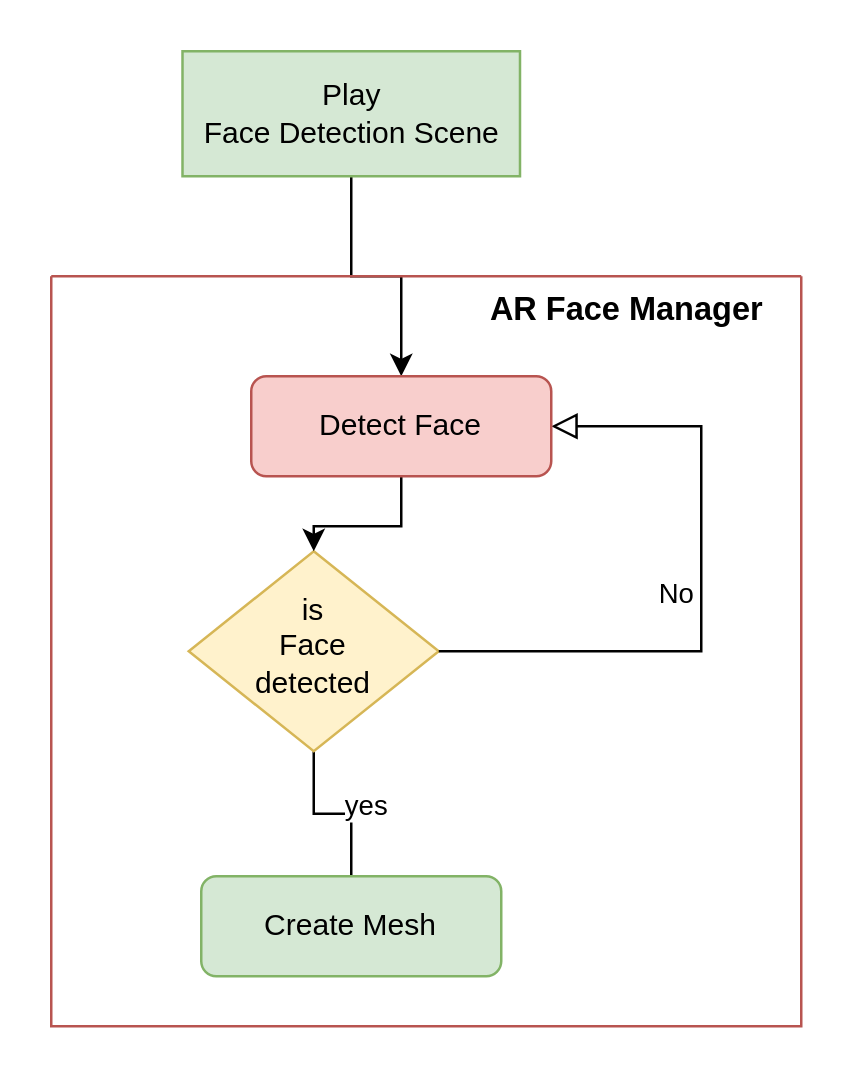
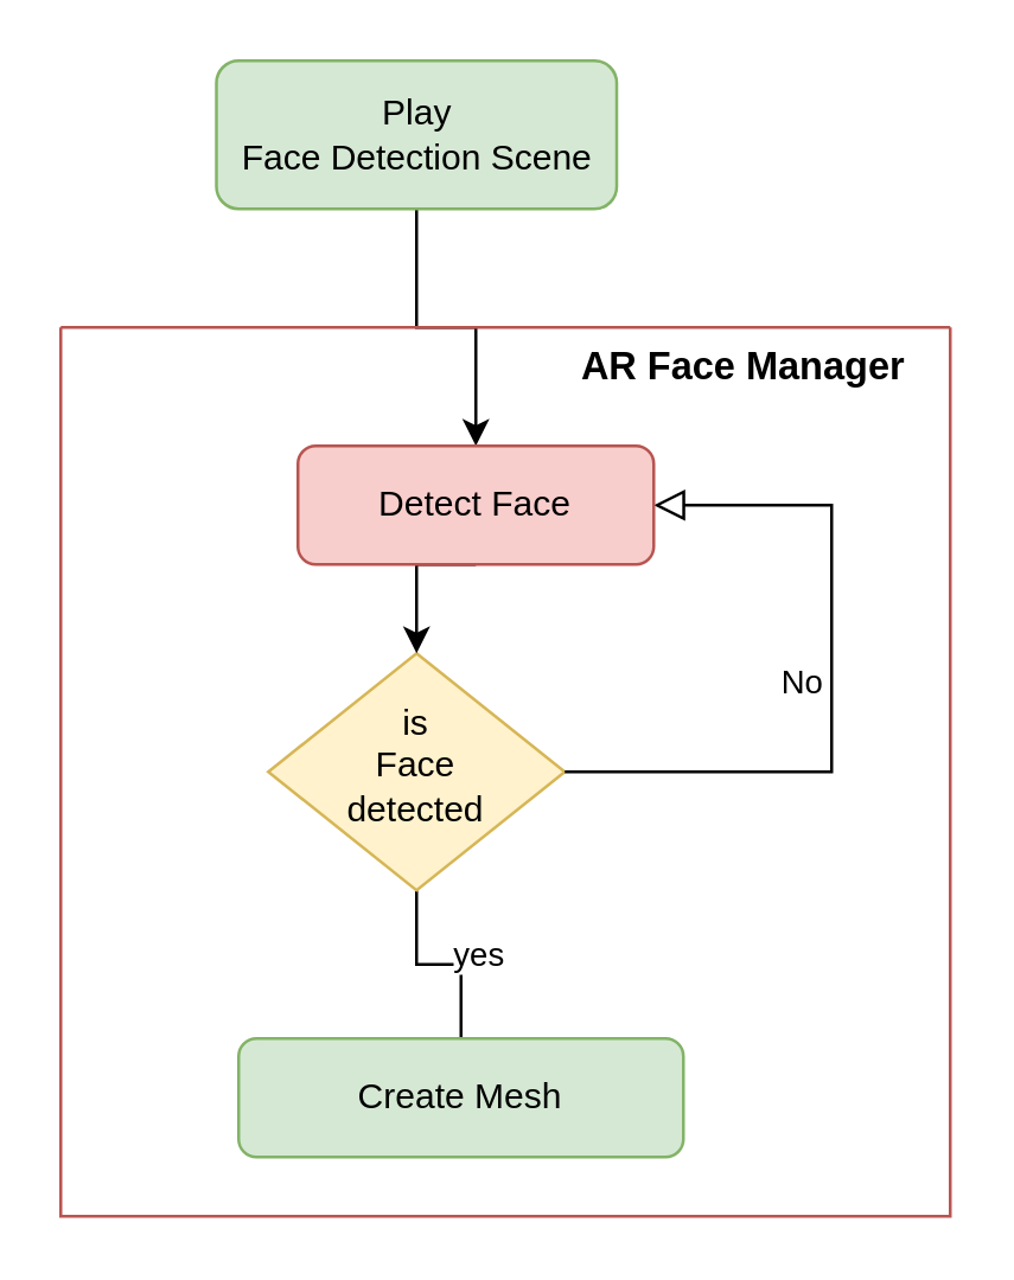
- <mxCell id="3" value="Play &lt;br&gt;Face Detection Scene" style="whiteSpace=wrap;html=1;fontSize=12;glass=0;strokeWidth=1;shadow=0;fillColor=#d5e8d4;strokeColor=#82b366;rounded=0;" parent="1" vertex="1"><mxGeometry x="72.5" y="20" width="135" height="50" as="geometry" /></mxCell>
+ <mxCell id="3" value="Play &lt;br&gt;Face Detection Scene" style="rounded=1;whiteSpace=wrap;html=1;fontSize=12;glass=0;strokeWidth=1;shadow=0;fillColor=#d5e8d4;strokeColor=#82b366;" parent="1" vertex="1"><mxGeometry x="72.5" y="20" width="135" height="50" as="geometry" /></mxCell>
- <mxCell id="8" value="is&lt;br&gt;Face&lt;br&gt;detected" style="rhombus;whiteSpace=wrap;html=1;shadow=0;fontFamily=Helvetica;fontSize=12;align=center;strokeWidth=1;spacing=6;spacingTop=-4;fillColor=#fff2cc;strokeColor=#d6b656;" parent="4" vertex="1"><mxGeometry x="55" y="110" width="100" height="80" as="geometry" /></mxCell>
+ <mxCell id="8" value="is&lt;br&gt;Face&lt;br&gt;detected" style="rhombus;whiteSpace=wrap;html=1;shadow=0;fontFamily=Helvetica;fontSize=12;align=center;strokeWidth=1;spacing=6;spacingTop=-4;fillColor=#fff2cc;strokeColor=#d6b656;" parent="4" vertex="1"><mxGeometry x="70" y="110" width="100" height="80" as="geometry" /></mxCell>
- <mxCell id="10" value="Create Mesh" style="rounded=1;whiteSpace=wrap;html=1;fontSize=12;glass=0;strokeWidth=1;shadow=0;fillColor=#d5e8d4;strokeColor=#82b366;" vertex="1" parent="4"><mxGeometry x="60" y="240" width="120" height="40" as="geometry" /></mxCell>
+ <mxCell id="10" value="Create Mesh" style="rounded=1;whiteSpace=wrap;html=1;fontSize=12;glass=0;strokeWidth=1;shadow=0;fillColor=#d5e8d4;strokeColor=#82b366;" vertex="1" parent="4"><mxGeometry x="60" y="240" width="150" height="40" as="geometry" /></mxCell>
